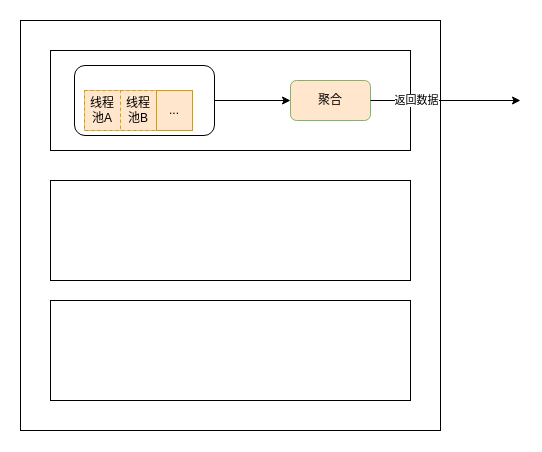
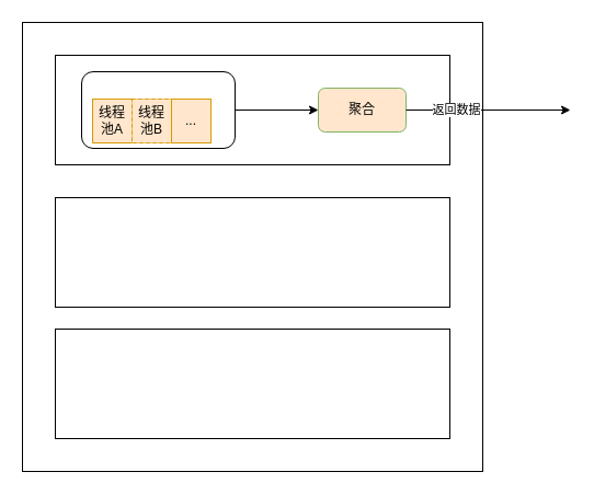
- <mxCell id="10" value="线程池A" style="rounded=0;whiteSpace=wrap;html=1;fillColor=#ffe6cc;strokeColor=#d79b00;dashed=1;" vertex="1" parent="9"><mxGeometry width="36" height="40" as="geometry" /></mxCell>
+ <mxCell id="10" value="线程池A" style="rounded=0;whiteSpace=wrap;html=1;fillColor=#ffe6cc;strokeColor=#d79b00;" vertex="1" parent="9"><mxGeometry width="36" height="40" as="geometry" /></mxCell>
